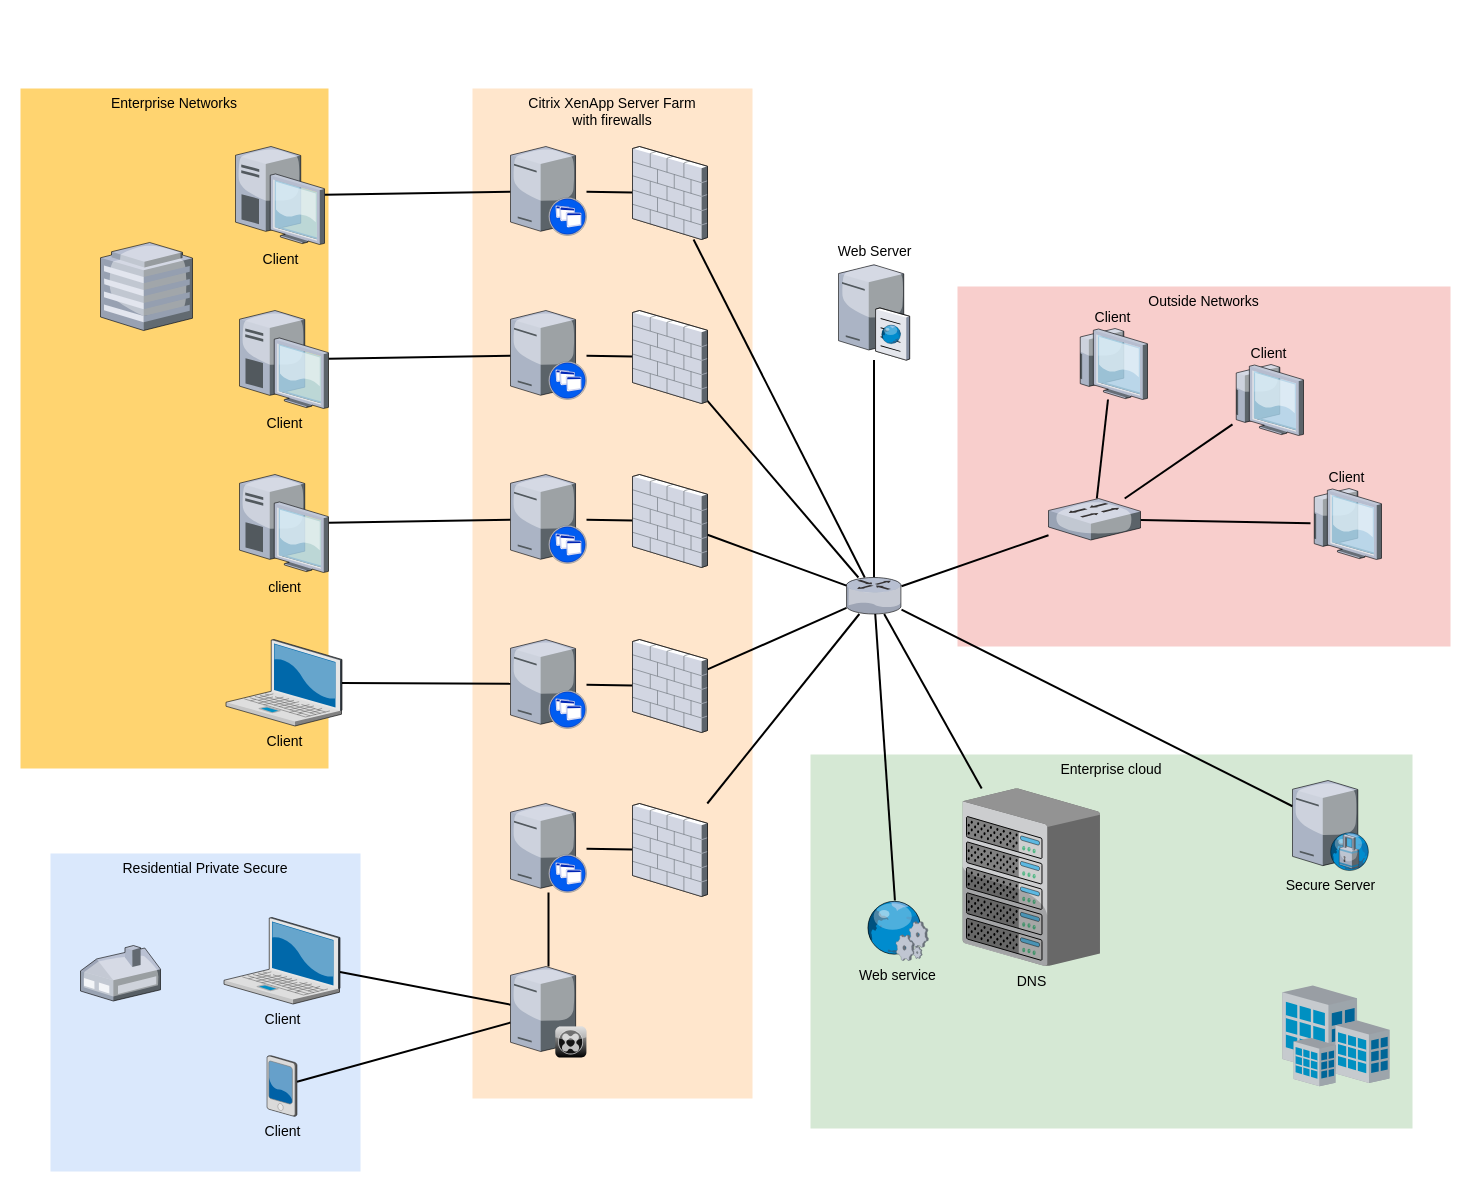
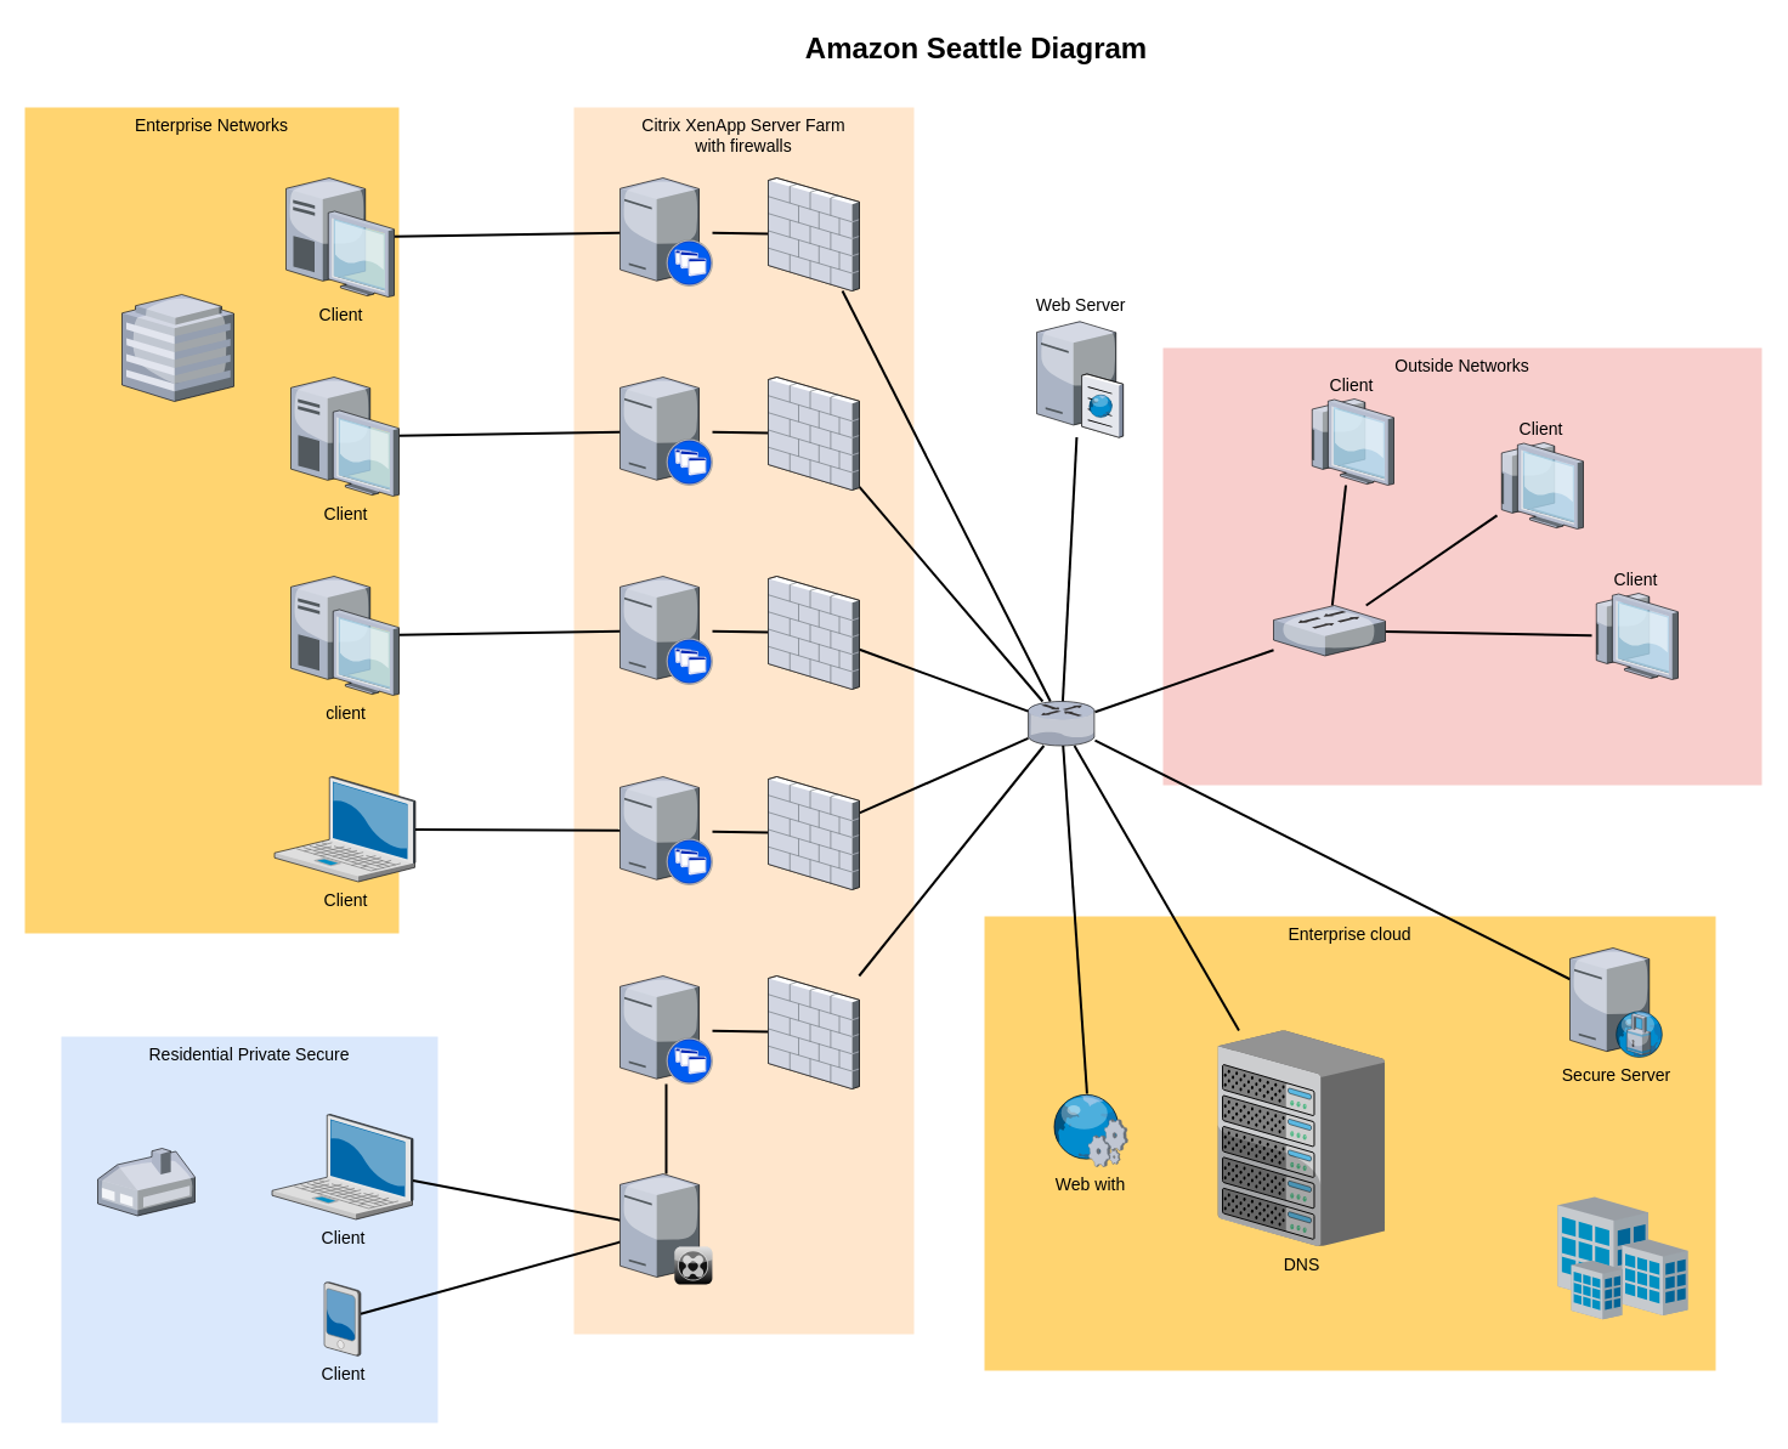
+ <mxCell id="61" value="Amazon Seattle Diagram" style="text;strokeColor=none;fillColor=none;html=1;fontSize=24;fontStyle=1;verticalAlign=middle;align=center;" parent="1" vertex="1"><mxGeometry x="372" y="20" width="861" height="40" as="geometry" /></mxCell>
- <mxCell id="36" value="Web Server" style="verticalLabelPosition=top;aspect=fixed;html=1;verticalAlign=bottom;strokeColor=none;shape=mxgraph.citrix.cache_server;fillColor=#66B2FF;gradientColor=#0066CC;fontSize=14;labelPosition=center;align=center;" parent="1" vertex="1"><mxGeometry x="838" y="262" width="71" height="97.5" as="geometry" /></mxCell>
+ <mxCell id="36" value="Web Server" style="verticalLabelPosition=top;aspect=fixed;html=1;verticalAlign=bottom;strokeColor=none;shape=mxgraph.citrix.cache_server;fillColor=#66B2FF;gradientColor=#0066CC;fontSize=14;labelPosition=center;align=center;" parent="1" vertex="1"><mxGeometry x="853" y="262" width="71" height="97.5" as="geometry" /></mxCell>
- <mxCell id="3" value="Enterprise cloud" style="whiteSpace=wrap;html=1;fillColor=#d5e8d4;fontSize=14;strokeColor=none;verticalAlign=top;" parent="1" vertex="1"><mxGeometry x="810" y="754" width="602" height="374" as="geometry" /></mxCell>
+ <mxCell id="3" value="Enterprise cloud" style="whiteSpace=wrap;html=1;fillColor=#ffd470;fontSize=14;strokeColor=none;verticalAlign=top;" parent="1" vertex="1"><mxGeometry x="810" y="754" width="602" height="374" as="geometry" /></mxCell>
- <mxCell id="37" value="DNS" style="verticalLabelPosition=bottom;aspect=fixed;html=1;verticalAlign=top;strokeColor=none;shape=mxgraph.citrix.chassis;fillColor=#66B2FF;gradientColor=#0066CC;fontSize=14;" parent="1" vertex="1"><mxGeometry x="962" y="788" width="137.5" height="177.5" as="geometry" /></mxCell>
+ <mxCell id="37" value="DNS" style="verticalLabelPosition=bottom;aspect=fixed;html=1;verticalAlign=top;strokeColor=none;shape=mxgraph.citrix.chassis;fillColor=#66B2FF;gradientColor=#0066CC;fontSize=14;" parent="1" vertex="1"><mxGeometry x="1002" y="848" width="137.5" height="177.5" as="geometry" /></mxCell>
- <mxCell id="59" value="Web service" style="verticalLabelPosition=bottom;aspect=fixed;html=1;verticalAlign=top;strokeColor=none;shape=mxgraph.citrix.web_service;fillColor=#66B2FF;gradientColor=#0066CC;fontSize=14;" parent="1" vertex="1"><mxGeometry x="865" y="900" width="63" height="60" as="geometry" /></mxCell>
+ <mxCell id="59" value="Web with" style="verticalLabelPosition=bottom;aspect=fixed;html=1;verticalAlign=top;strokeColor=none;shape=mxgraph.citrix.web_service;fillColor=#66B2FF;gradientColor=#0066CC;fontSize=14;" parent="1" vertex="1"><mxGeometry x="865" y="900" width="63" height="60" as="geometry" /></mxCell>
